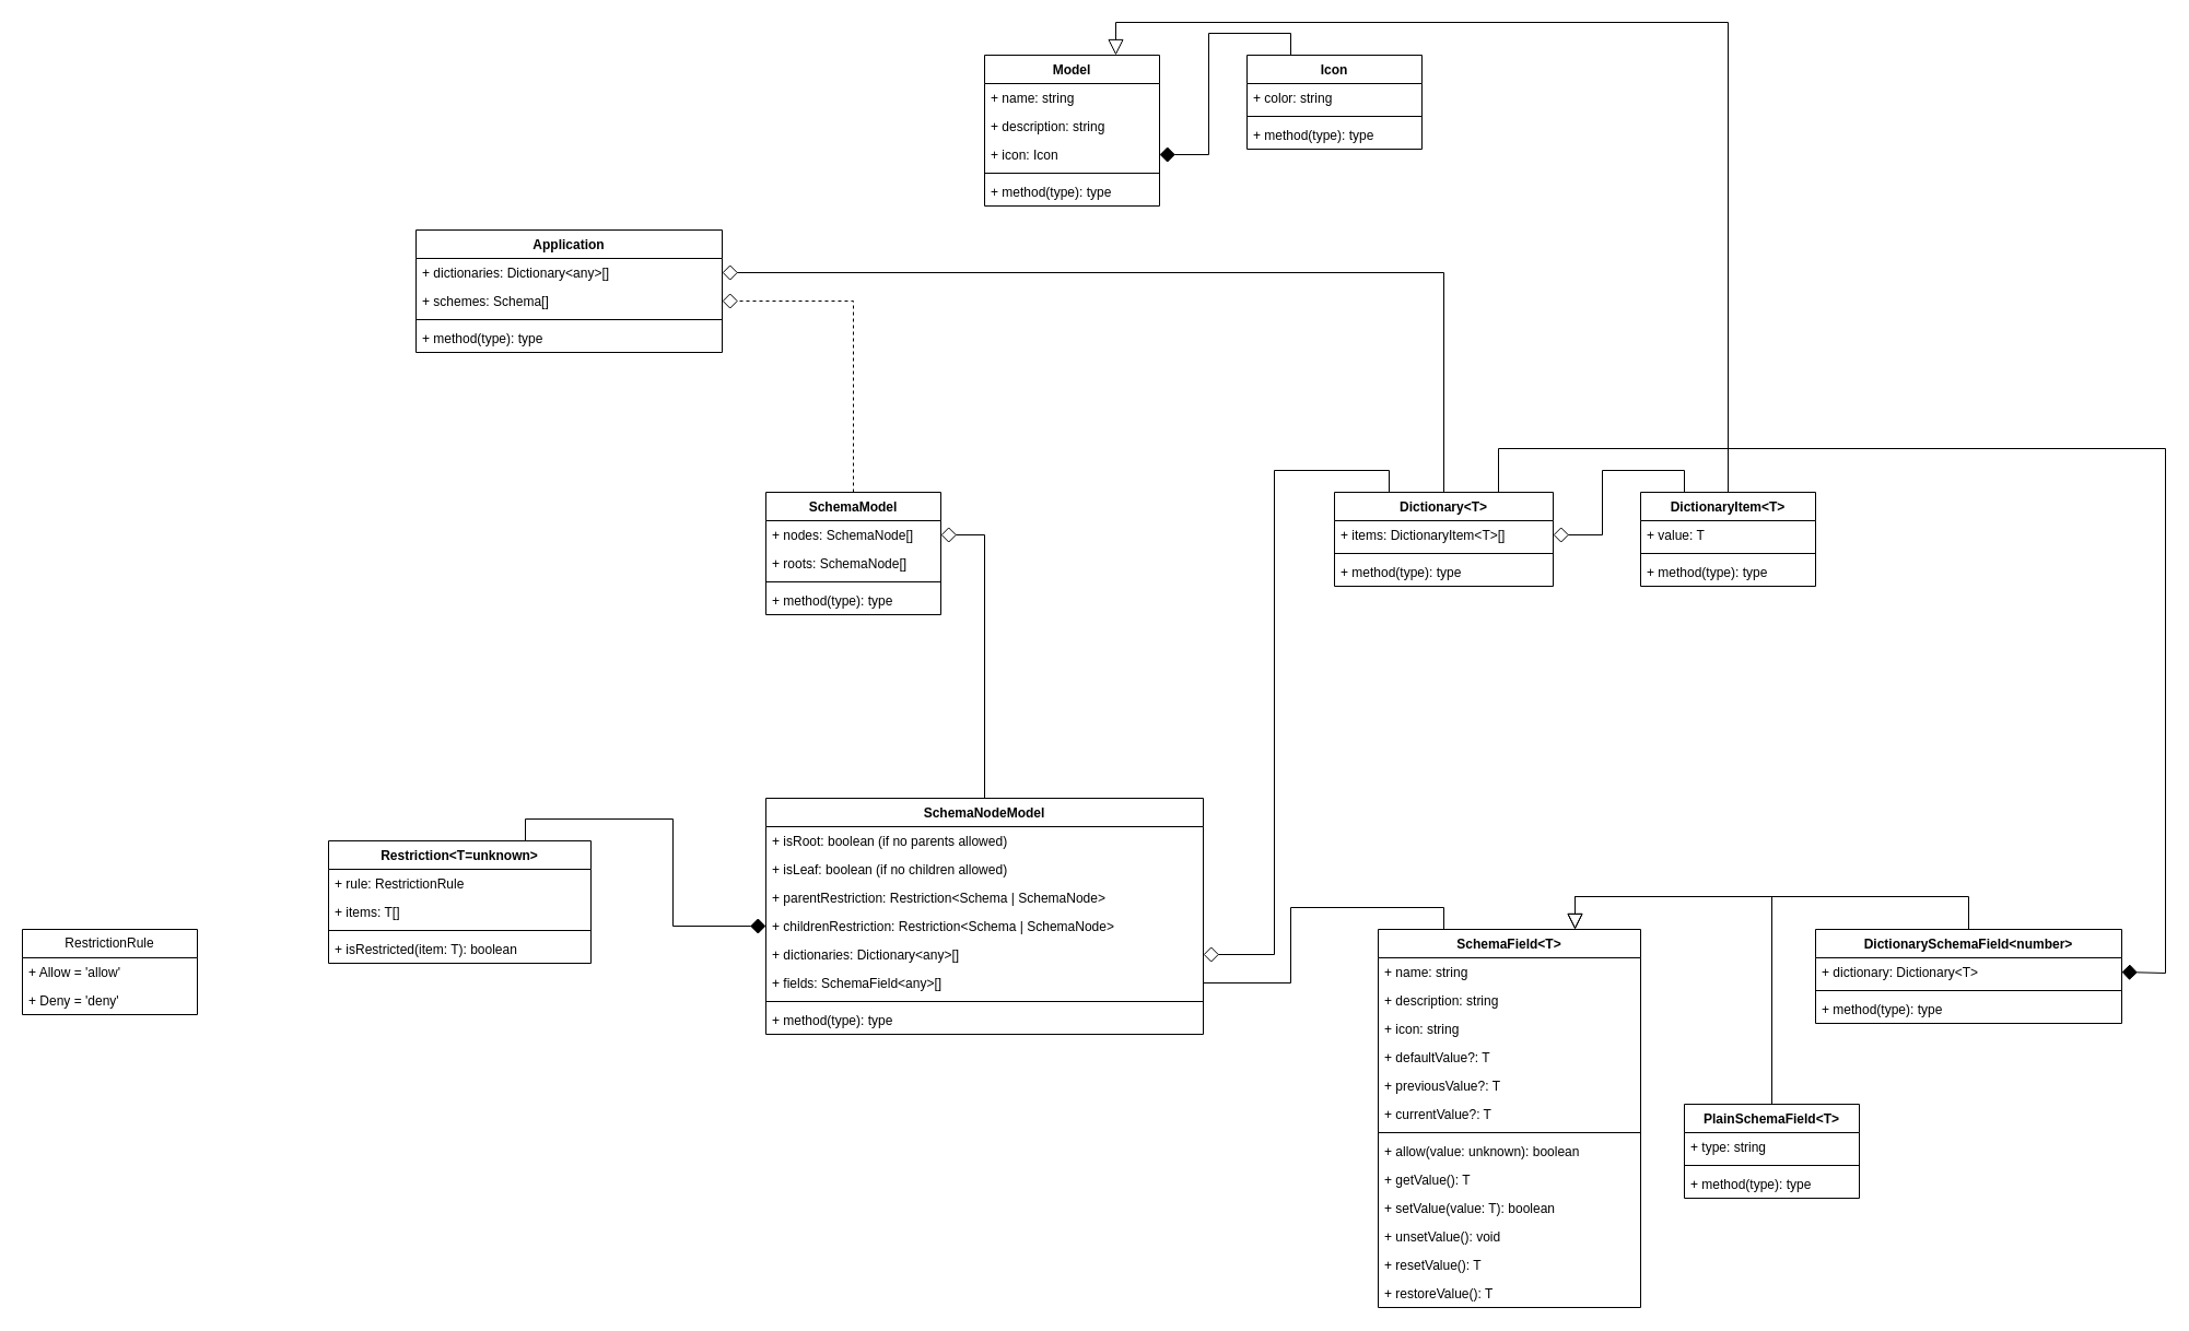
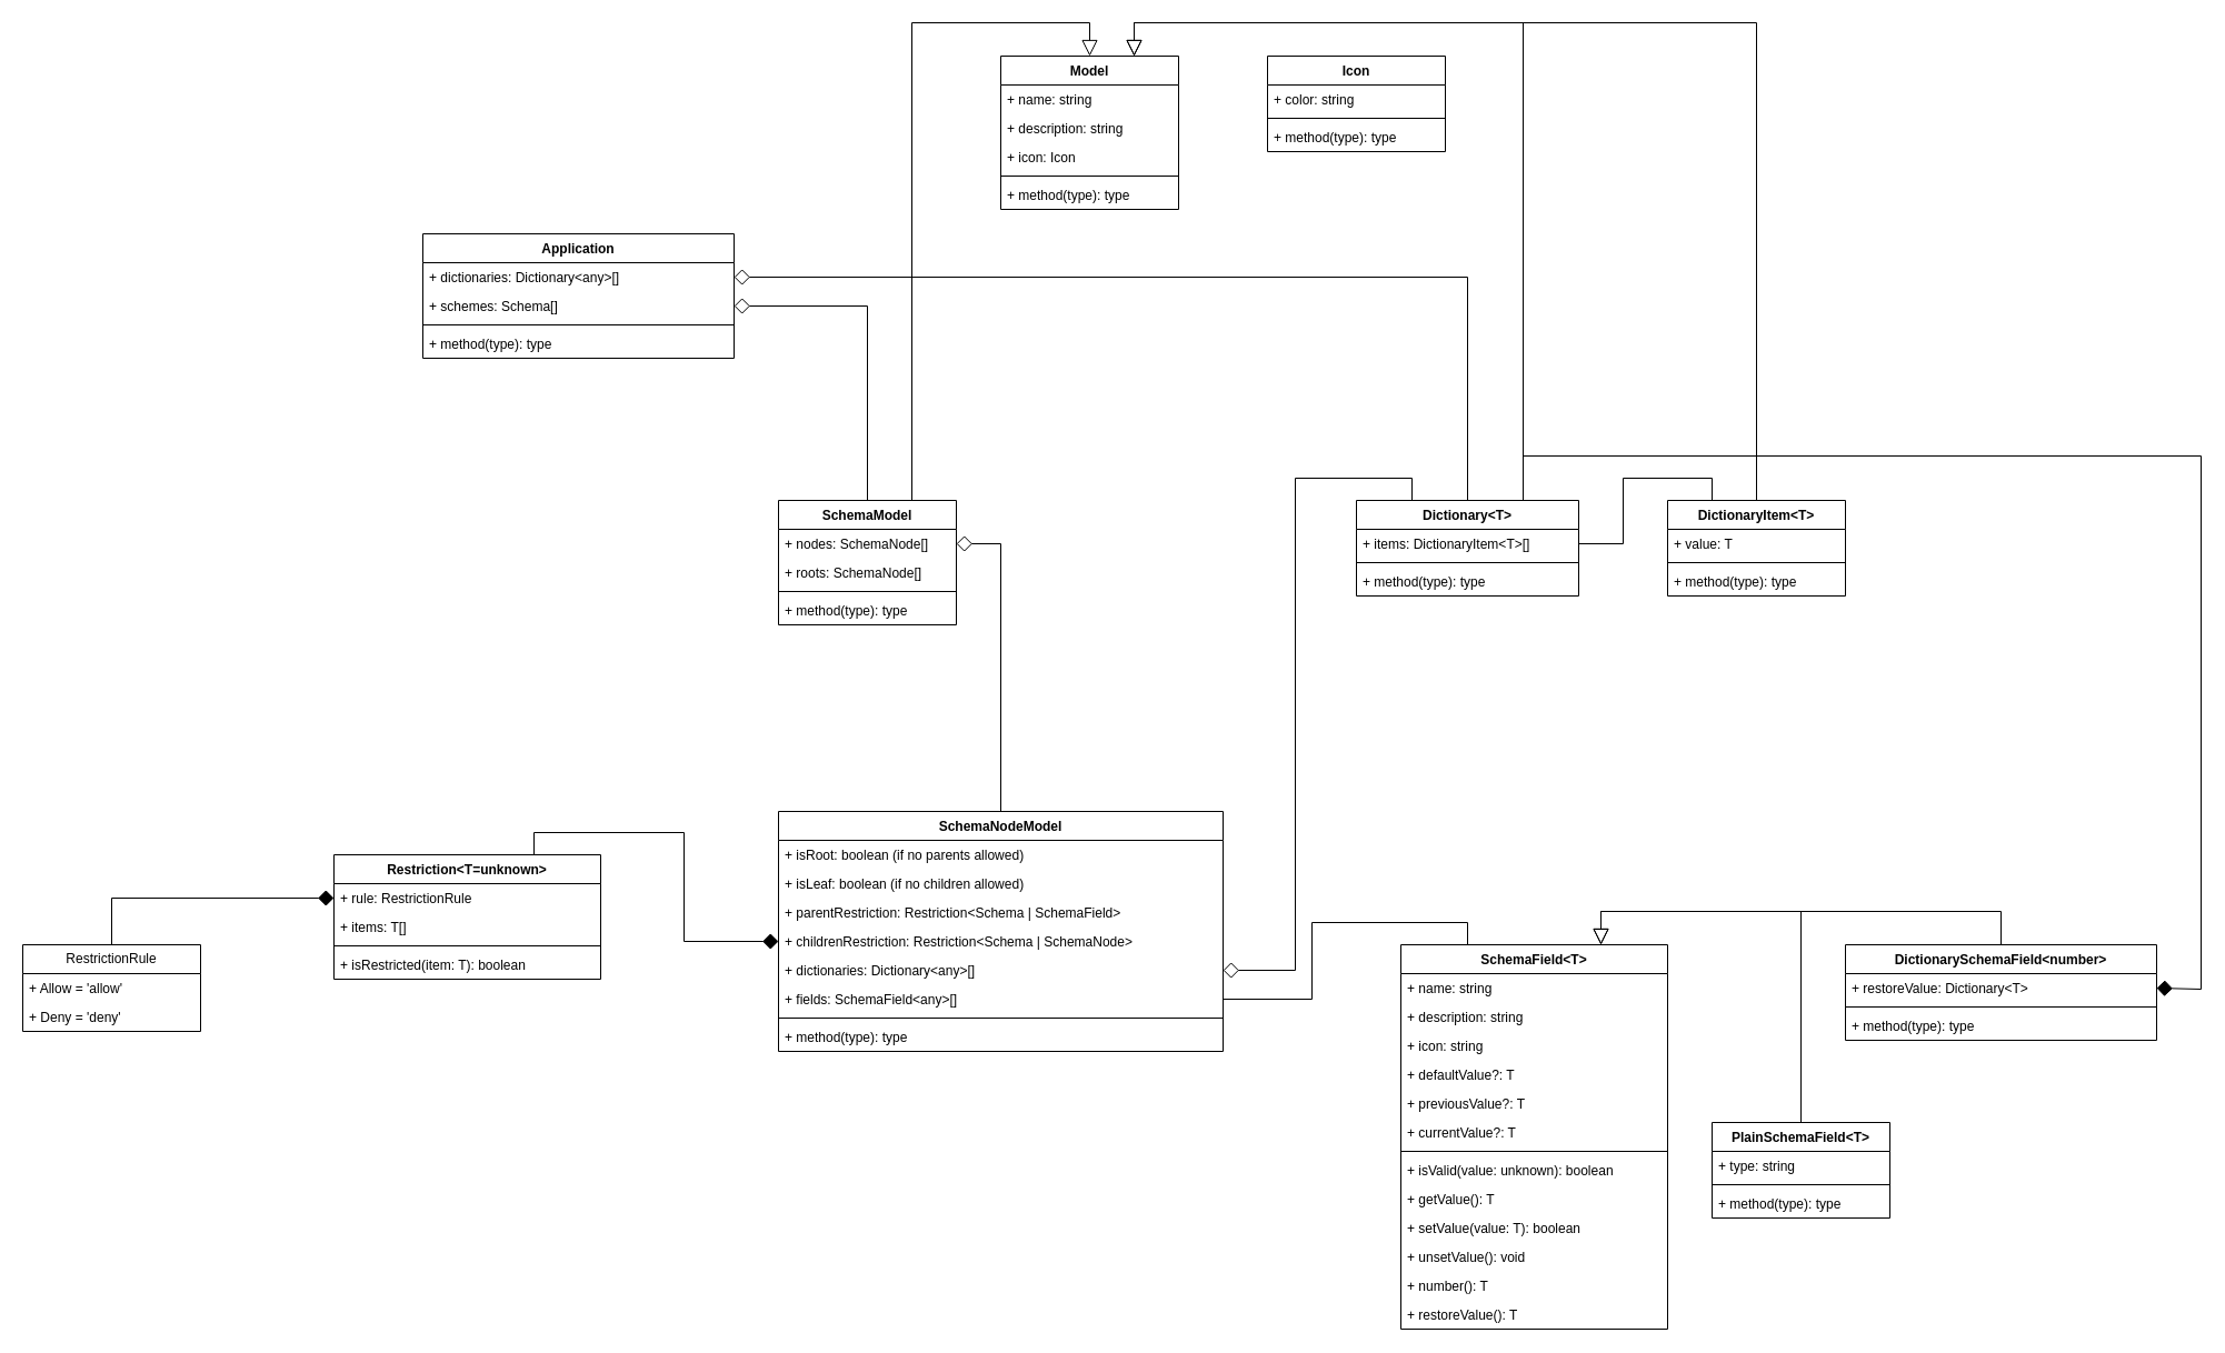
- <mxCell id="79" style="edgeStyle=orthogonalEdgeStyle;rounded=0;orthogonalLoop=1;jettySize=auto;html=1;exitX=0.25;exitY=0;exitDx=0;exitDy=0;entryX=1;entryY=0.5;entryDx=0;entryDy=0;endArrow=diamond;endFill=1;endSize=12;" edge="1" parent="1" source="80" target="76"><mxGeometry relative="1" as="geometry" /></mxCell>
+ <mxCell id="67" style="edgeStyle=orthogonalEdgeStyle;rounded=0;orthogonalLoop=1;jettySize=auto;html=1;exitX=0.75;exitY=0;exitDx=0;exitDy=0;entryX=0.5;entryY=0;entryDx=0;entryDy=0;endArrow=block;endFill=0;endSize=12;" edge="1" parent="1" source="68" target="73"><mxGeometry relative="1" as="geometry" /></mxCell>
+ <mxCell id="31" style="edgeStyle=orthogonalEdgeStyle;rounded=0;orthogonalLoop=1;jettySize=auto;html=1;exitX=0.75;exitY=0;exitDx=0;exitDy=0;entryX=0.75;entryY=0;entryDx=0;entryDy=0;endArrow=block;endFill=0;endSize=12;" edge="1" parent="1" source="32" target="73"><mxGeometry relative="1" as="geometry" /></mxCell>
- <mxCell id="66" style="edgeStyle=orthogonalEdgeStyle;rounded=0;orthogonalLoop=1;jettySize=auto;html=1;exitX=0.5;exitY=0;exitDx=0;exitDy=0;entryX=1;entryY=0.5;entryDx=0;entryDy=0;endArrow=diamond;endFill=0;endSize=12;dashed=1;" edge="1" parent="1" source="68" target="24"><mxGeometry relative="1" as="geometry" /></mxCell>
+ <mxCell id="66" style="edgeStyle=orthogonalEdgeStyle;rounded=0;orthogonalLoop=1;jettySize=auto;html=1;exitX=0.5;exitY=0;exitDx=0;exitDy=0;entryX=1;entryY=0.5;entryDx=0;entryDy=0;endArrow=diamond;endFill=0;endSize=12;" edge="1" parent="1" source="68" target="24"><mxGeometry relative="1" as="geometry" /></mxCell>
- <mxCell id="36" style="edgeStyle=orthogonalEdgeStyle;rounded=0;orthogonalLoop=1;jettySize=auto;html=1;exitX=0.25;exitY=0;exitDx=0;exitDy=0;entryX=1;entryY=0.5;entryDx=0;entryDy=0;endArrow=diamond;endFill=0;endSize=12;" edge="1" parent="1" source="38" target="33"><mxGeometry relative="1" as="geometry" /></mxCell>
+ <mxCell id="36" style="edgeStyle=orthogonalEdgeStyle;rounded=0;orthogonalLoop=1;jettySize=auto;html=1;exitX=0.25;exitY=0;exitDx=0;exitDy=0;entryX=1;entryY=0.5;entryDx=0;entryDy=0;endArrow=none;endFill=0;endSize=12;" edge="1" parent="1" source="38" target="33"><mxGeometry relative="1" as="geometry" /></mxCell>
+ <mxCell id="18" style="edgeStyle=orthogonalEdgeStyle;rounded=0;orthogonalLoop=1;jettySize=auto;html=1;exitX=0.5;exitY=0;exitDx=0;exitDy=0;entryX=0;entryY=0.5;entryDx=0;entryDy=0;endArrow=diamond;endFill=1;endSize=12;" edge="1" parent="1" source="19" target="14"><mxGeometry relative="1" as="geometry" /></mxCell>
- <mxCell id="6" value="+ parentRestriction: Restriction&amp;lt;Schema | SchemaNode&amp;gt;" style="text;strokeColor=none;fillColor=none;align=left;verticalAlign=top;spacingLeft=4;spacingRight=4;overflow=hidden;rotatable=0;points=[[0,0.5],[1,0.5]];portConstraint=eastwest;whiteSpace=wrap;html=1;" vertex="1" parent="3"><mxGeometry y="78" width="400" height="26" as="geometry" /></mxCell>
+ <mxCell id="6" value="+ parentRestriction: Restriction&amp;lt;Schema | SchemaField&amp;gt;" style="text;strokeColor=none;fillColor=none;align=left;verticalAlign=top;spacingLeft=4;spacingRight=4;overflow=hidden;rotatable=0;points=[[0,0.5],[1,0.5]];portConstraint=eastwest;whiteSpace=wrap;html=1;" vertex="1" parent="3"><mxGeometry y="78" width="400" height="26" as="geometry" /></mxCell>
- <mxCell id="49" value="+ dictionary: Dictionary&amp;lt;T&amp;gt;" style="text;strokeColor=none;fillColor=none;align=left;verticalAlign=top;spacingLeft=4;spacingRight=4;overflow=hidden;rotatable=0;points=[[0,0.5],[1,0.5]];portConstraint=eastwest;whiteSpace=wrap;html=1;" vertex="1" parent="48"><mxGeometry y="26" width="280" height="26" as="geometry" /></mxCell>
+ <mxCell id="49" value="+ restoreValue: Dictionary&amp;lt;T&amp;gt;" style="text;strokeColor=none;fillColor=none;align=left;verticalAlign=top;spacingLeft=4;spacingRight=4;overflow=hidden;rotatable=0;points=[[0,0.5],[1,0.5]];portConstraint=eastwest;whiteSpace=wrap;html=1;" vertex="1" parent="48"><mxGeometry y="26" width="280" height="26" as="geometry" /></mxCell>
- <mxCell id="60" value="+ allow(value: unknown): boolean" style="text;strokeColor=none;fillColor=none;align=left;verticalAlign=top;spacingLeft=4;spacingRight=4;overflow=hidden;rotatable=0;points=[[0,0.5],[1,0.5]];portConstraint=eastwest;whiteSpace=wrap;html=1;" vertex="1" parent="52"><mxGeometry y="190" width="240" height="26" as="geometry" /></mxCell>
+ <mxCell id="60" value="+ isValid(value: unknown): boolean" style="text;strokeColor=none;fillColor=none;align=left;verticalAlign=top;spacingLeft=4;spacingRight=4;overflow=hidden;rotatable=0;points=[[0,0.5],[1,0.5]];portConstraint=eastwest;whiteSpace=wrap;html=1;" vertex="1" parent="52"><mxGeometry y="190" width="240" height="26" as="geometry" /></mxCell>
- <mxCell id="64" value="+ resetValue(): T" style="text;strokeColor=none;fillColor=none;align=left;verticalAlign=top;spacingLeft=4;spacingRight=4;overflow=hidden;rotatable=0;points=[[0,0.5],[1,0.5]];portConstraint=eastwest;whiteSpace=wrap;html=1;" vertex="1" parent="52"><mxGeometry y="294" width="240" height="26" as="geometry" /></mxCell>
+ <mxCell id="64" value="+ number(): T" style="text;strokeColor=none;fillColor=none;align=left;verticalAlign=top;spacingLeft=4;spacingRight=4;overflow=hidden;rotatable=0;points=[[0,0.5],[1,0.5]];portConstraint=eastwest;whiteSpace=wrap;html=1;" vertex="1" parent="52"><mxGeometry y="294" width="240" height="26" as="geometry" /></mxCell>
